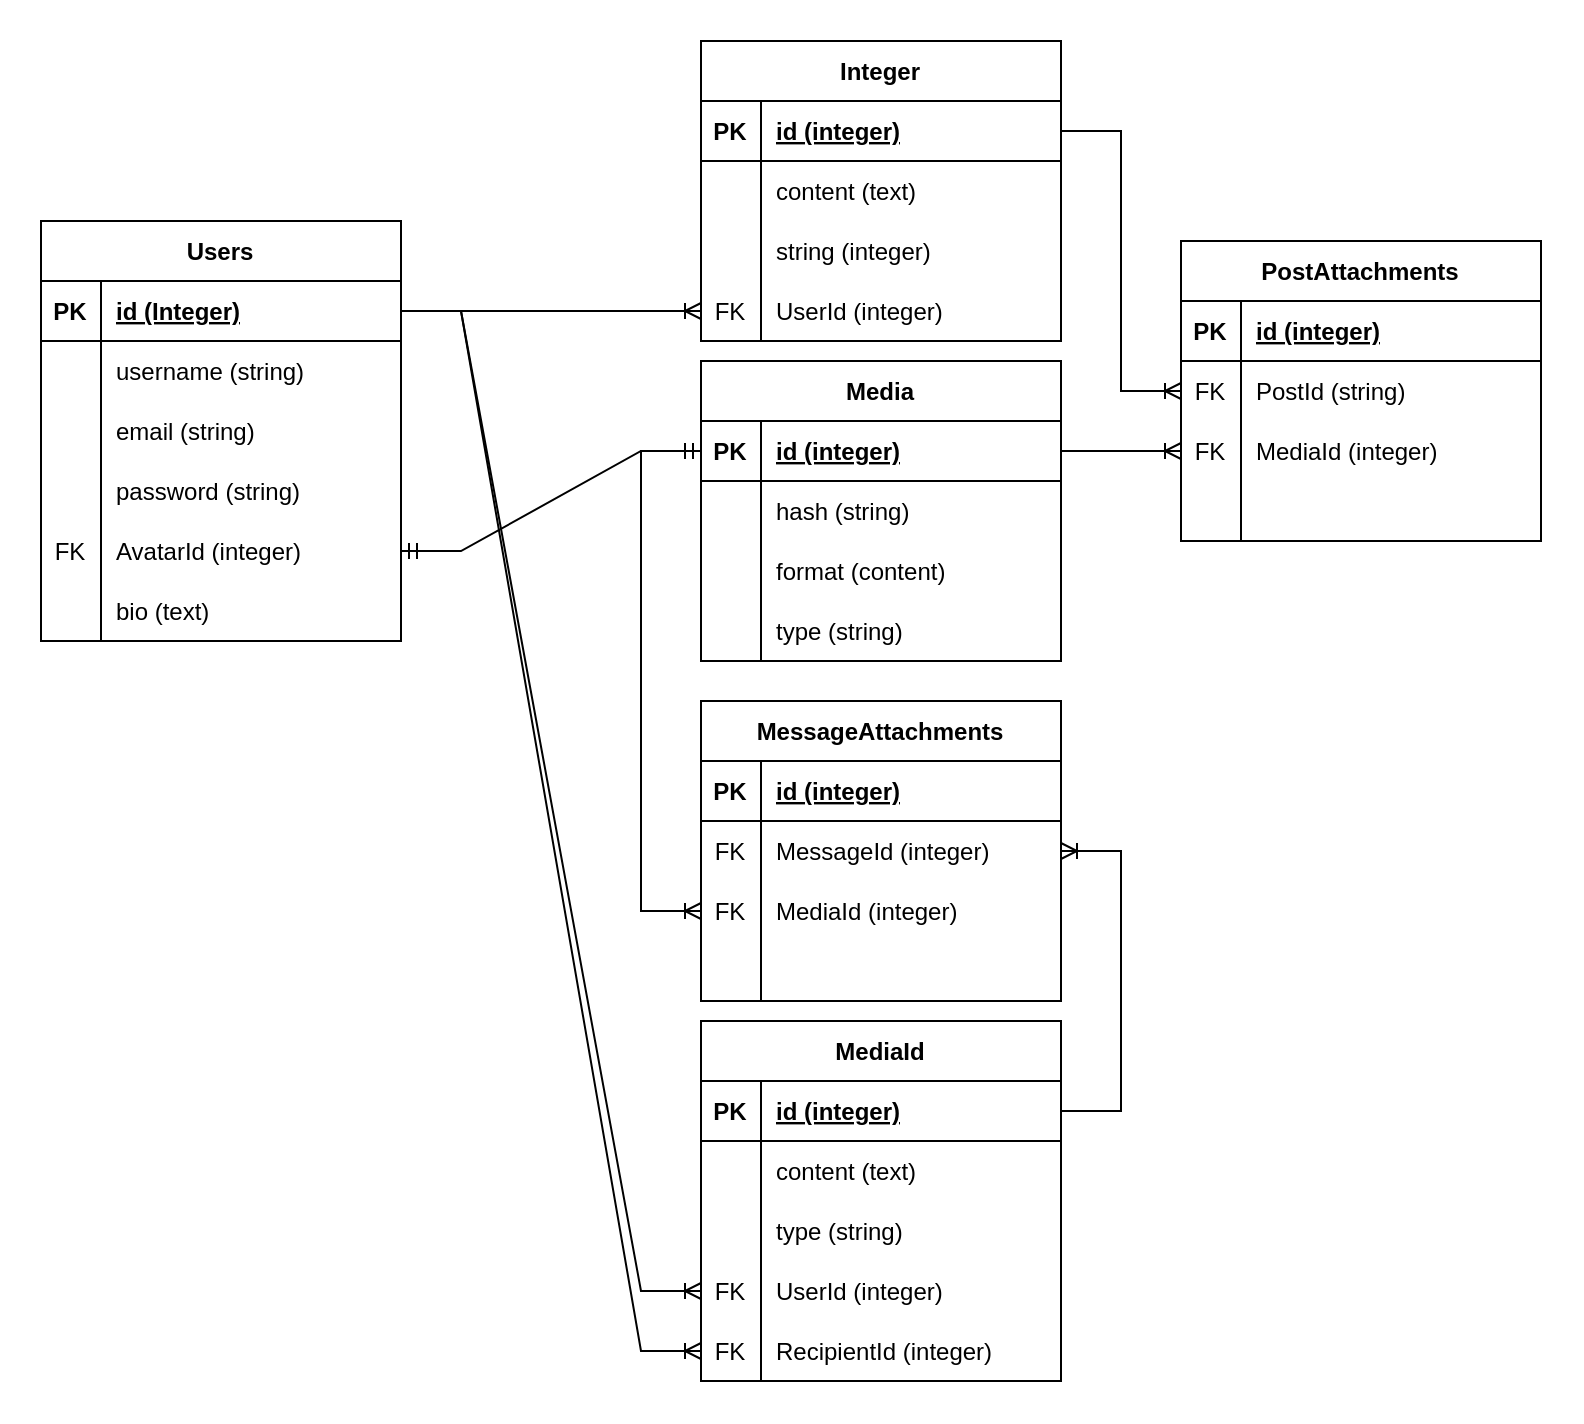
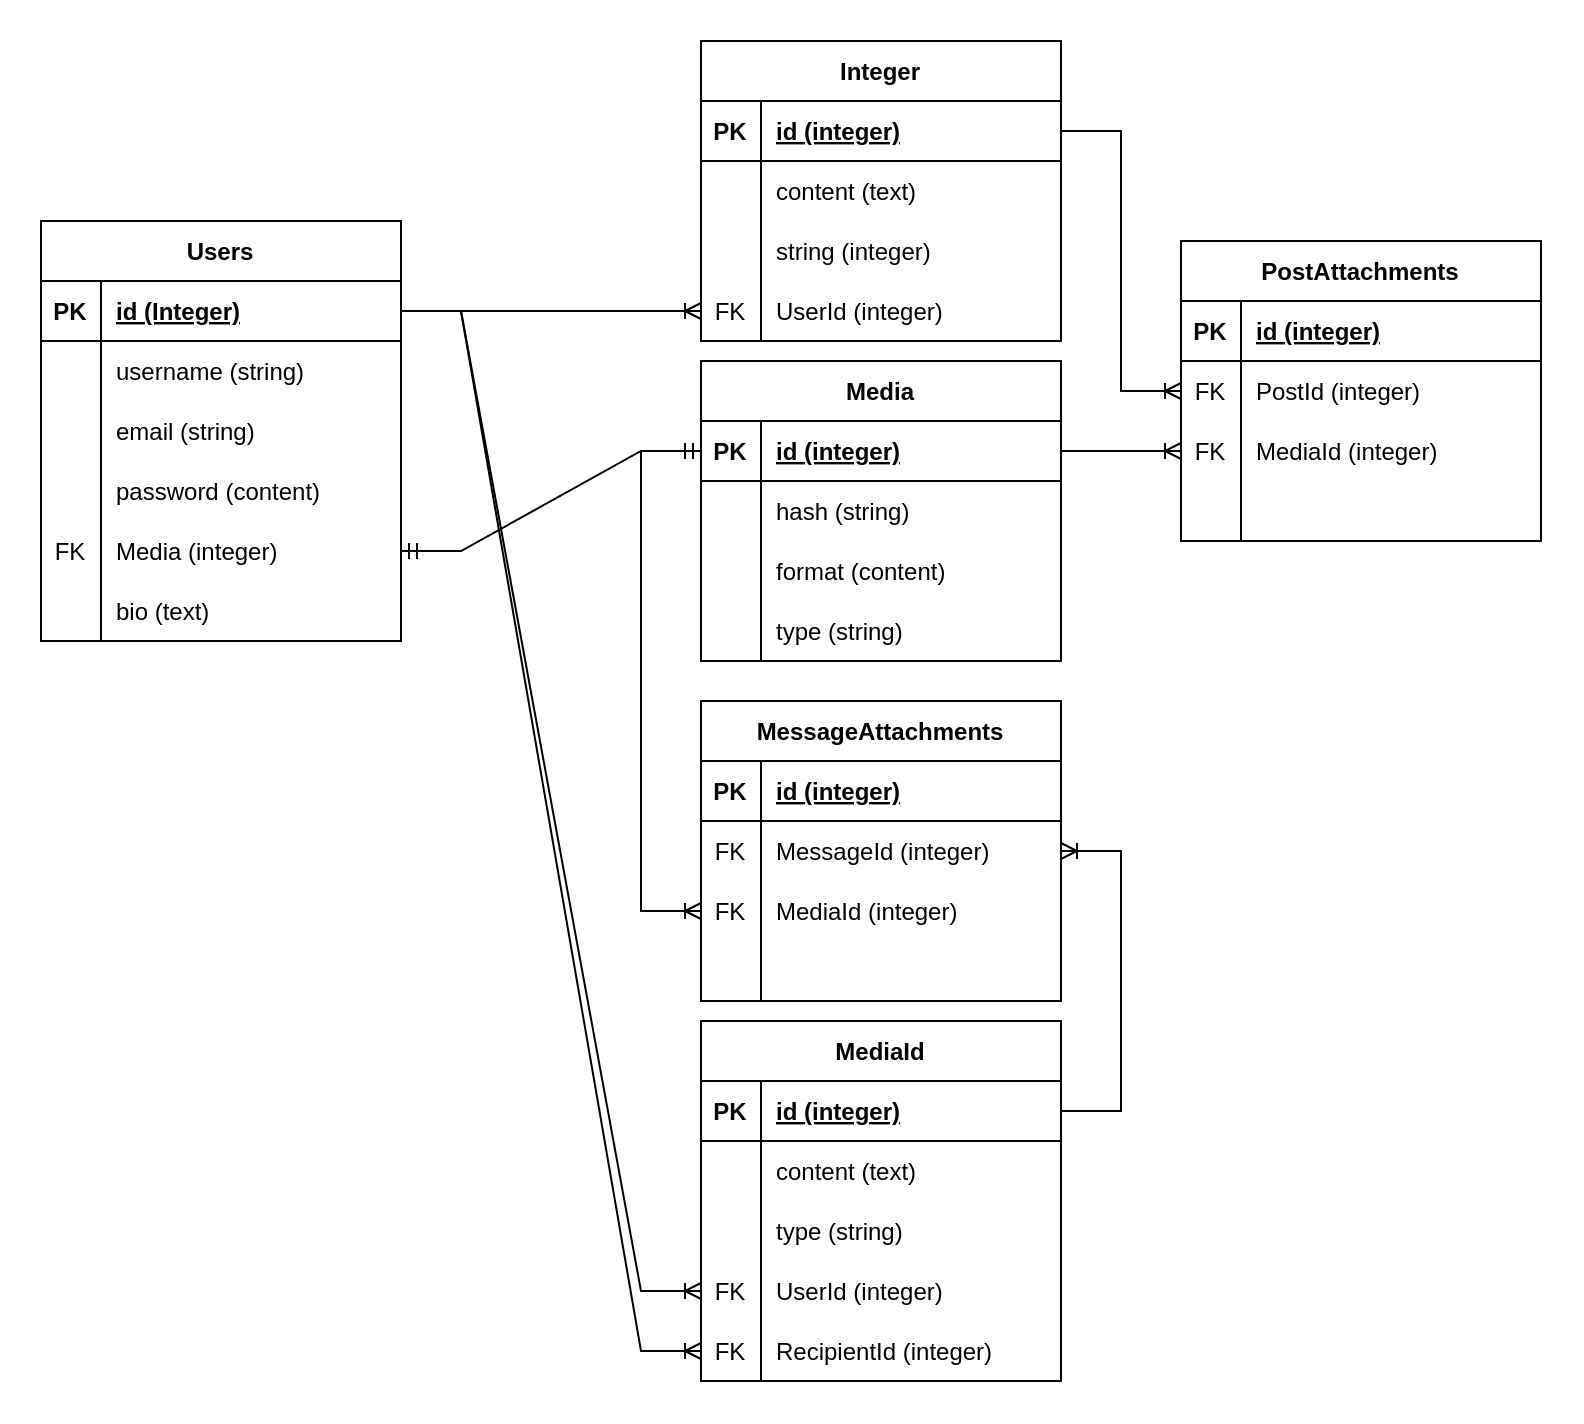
- <mxCell id="55" value="PostId (string)" style="shape=partialRectangle;connectable=0;fillColor=none;top=0;left=0;bottom=0;right=0;align=left;spacingLeft=6;overflow=hidden;" parent="53" vertex="1"><mxGeometry x="30" width="150" height="30" as="geometry"><mxRectangle width="150" height="30" as="alternateBounds" /></mxGeometry></mxCell>
+ <mxCell id="55" value="PostId (integer)" style="shape=partialRectangle;connectable=0;fillColor=none;top=0;left=0;bottom=0;right=0;align=left;spacingLeft=6;overflow=hidden;" parent="53" vertex="1"><mxGeometry x="30" width="150" height="30" as="geometry"><mxRectangle width="150" height="30" as="alternateBounds" /></mxGeometry></mxCell>
- <mxCell id="14" value="password (string)" style="shape=partialRectangle;connectable=0;fillColor=none;top=0;left=0;bottom=0;right=0;align=left;spacingLeft=6;overflow=hidden;" parent="12" vertex="1"><mxGeometry x="30" width="150" height="30" as="geometry"><mxRectangle width="150" height="30" as="alternateBounds" /></mxGeometry></mxCell>
+ <mxCell id="14" value="password (content)" style="shape=partialRectangle;connectable=0;fillColor=none;top=0;left=0;bottom=0;right=0;align=left;spacingLeft=6;overflow=hidden;" parent="12" vertex="1"><mxGeometry x="30" width="150" height="30" as="geometry"><mxRectangle width="150" height="30" as="alternateBounds" /></mxGeometry></mxCell>
- <mxCell id="17" value="AvatarId (integer)" style="shape=partialRectangle;connectable=0;fillColor=none;top=0;left=0;bottom=0;right=0;align=left;spacingLeft=6;overflow=hidden;" parent="15" vertex="1"><mxGeometry x="30" width="150" height="30" as="geometry"><mxRectangle width="150" height="30" as="alternateBounds" /></mxGeometry></mxCell>
+ <mxCell id="17" value="Media (integer)" style="shape=partialRectangle;connectable=0;fillColor=none;top=0;left=0;bottom=0;right=0;align=left;spacingLeft=6;overflow=hidden;" parent="15" vertex="1"><mxGeometry x="30" width="150" height="30" as="geometry"><mxRectangle width="150" height="30" as="alternateBounds" /></mxGeometry></mxCell>
